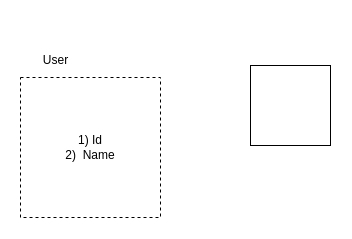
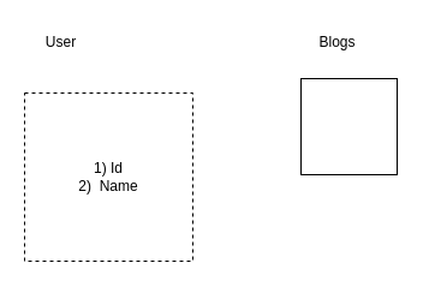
+ <mxCell id="5" value="Blogs" style="text;html=1;align=center;verticalAlign=middle;resizable=0;points=[];autosize=1;strokeColor=none;fillColor=none;" vertex="1" parent="1"><mxGeometry x="255" y="20" width="50" height="30" as="geometry" /></mxCell>
- <mxCell id="3" value="User" style="text;html=1;align=center;verticalAlign=middle;resizable=0;points=[];autosize=1;strokeColor=none;fillColor=none;" vertex="1" parent="1"><mxGeometry x="30" y="45" width="50" height="30" as="geometry" /></mxCell>
+ <mxCell id="3" value="User" style="text;html=1;align=center;verticalAlign=middle;resizable=0;points=[];autosize=1;strokeColor=none;fillColor=none;" vertex="1" parent="1"><mxGeometry x="25" y="20" width="50" height="30" as="geometry" /></mxCell>
